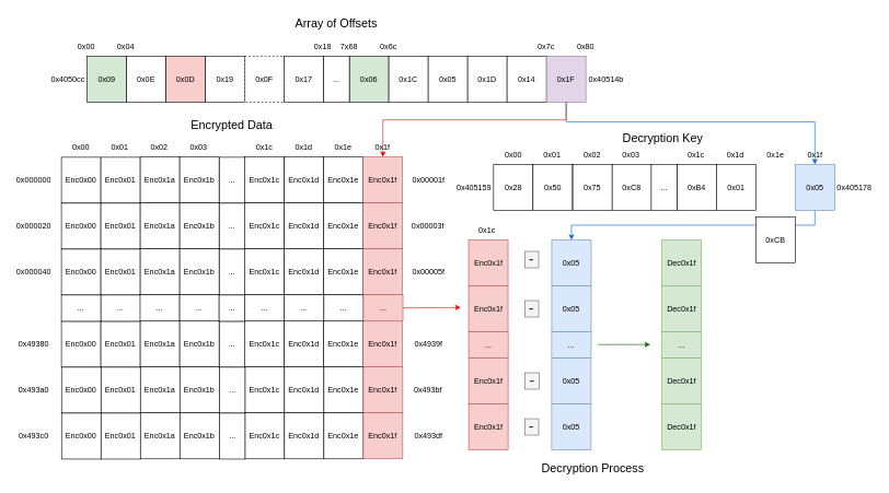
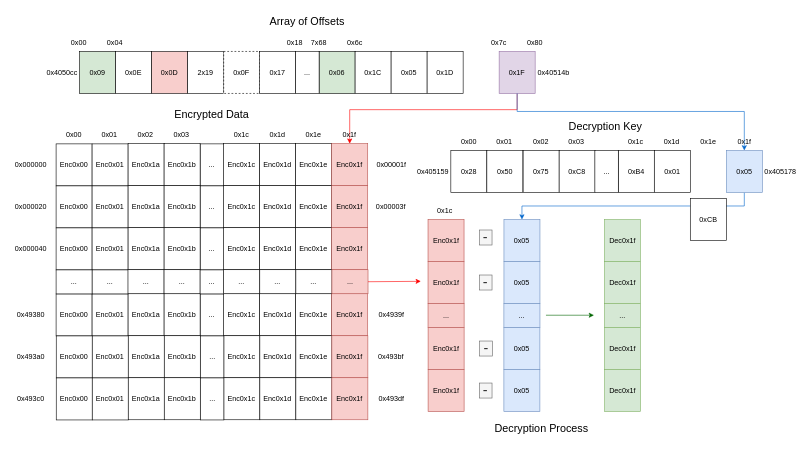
- <mxCell id="5" value="0x19" style="rounded=0;whiteSpace=wrap;html=1;" vertex="1" parent="1"><mxGeometry x="312.21" y="85" width="60" height="70" as="geometry" /></mxCell>
+ <mxCell id="5" value="2x19" style="rounded=0;whiteSpace=wrap;html=1;" vertex="1" parent="1"><mxGeometry x="312.21" y="85" width="60" height="70" as="geometry" /></mxCell>
- <mxCell id="13" value="0x14" style="rounded=0;whiteSpace=wrap;html=1;" vertex="1" parent="1"><mxGeometry x="771.21" y="85" width="60" height="70" as="geometry" /></mxCell>
- <mxCell id="110" value="0x00005f" style="text;html=1;strokeColor=none;fillColor=none;align=center;verticalAlign=middle;whiteSpace=wrap;rounded=0;" vertex="1" parent="1"><mxGeometry x="621.71" y="398.69" width="60" height="30" as="geometry" /></mxCell>
